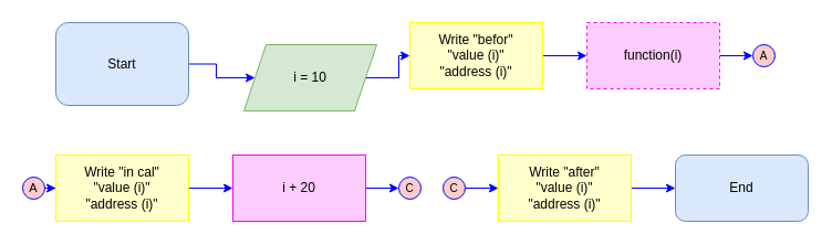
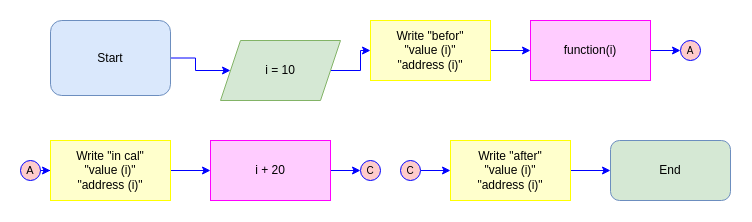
- <mxCell id="15" value="function(i)" style="rounded=0;whiteSpace=wrap;html=1;fillColor=#FFCCFF;strokeColor=#FF00FF;dashed=1;" parent="1" vertex="1"><mxGeometry x="530" y="20" width="120" height="60" as="geometry" /></mxCell>
+ <mxCell id="15" value="function(i)" style="rounded=0;whiteSpace=wrap;html=1;fillColor=#FFCCFF;strokeColor=#FF00FF;" parent="1" vertex="1"><mxGeometry x="530" y="20" width="120" height="60" as="geometry" /></mxCell>
- <mxCell id="13" value="End" style="rounded=1;whiteSpace=wrap;html=1;fillColor=#dae8fc;strokeColor=#6c8ebf;" parent="1" vertex="1"><mxGeometry x="610" y="140" width="120" height="60" as="geometry" /></mxCell>
+ <mxCell id="13" value="End" style="rounded=1;whiteSpace=wrap;html=1;fillColor=#d5e8d4;strokeColor=#6c8ebf;" parent="1" vertex="1"><mxGeometry x="610" y="140" width="120" height="60" as="geometry" /></mxCell>
